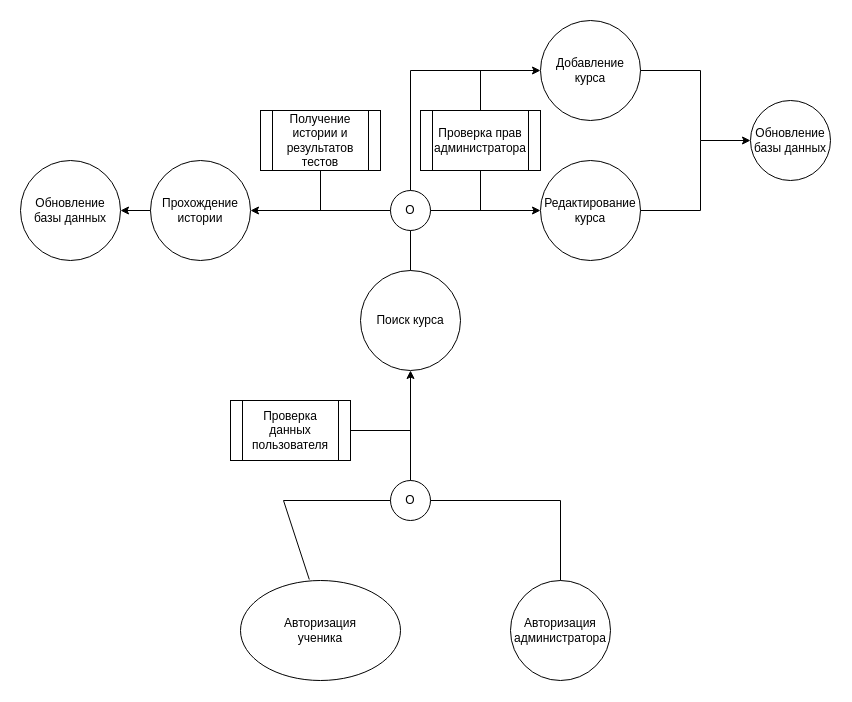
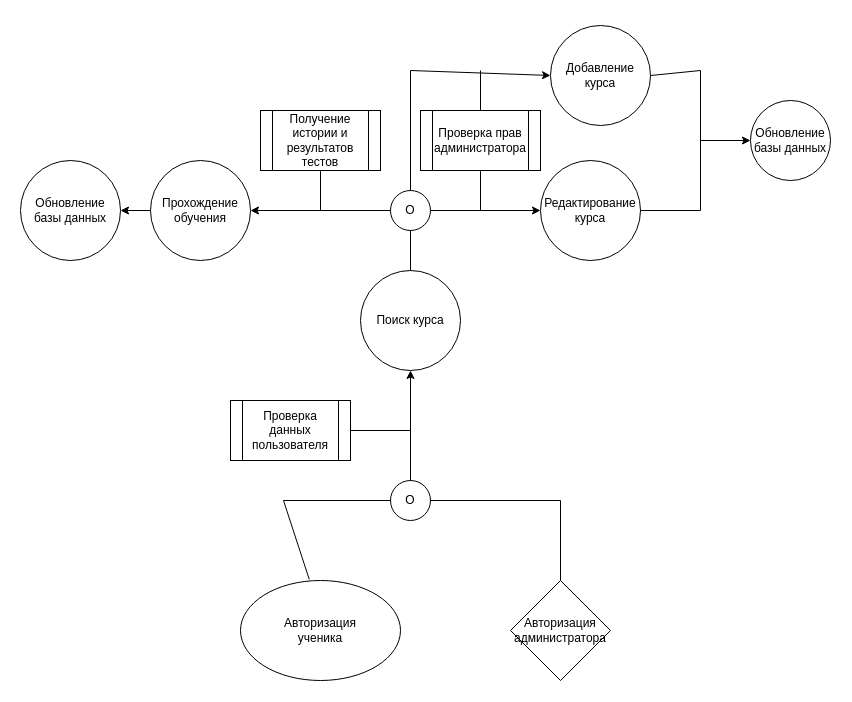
- <mxCell id="14" value="Добавление&lt;br&gt;курса" style="ellipse;whiteSpace=wrap;html=1;aspect=fixed;" vertex="1" parent="1"><mxGeometry x="540" y="20" width="100" height="100" as="geometry" /></mxCell>
+ <mxCell id="14" value="Добавление&lt;br&gt;курса" style="ellipse;whiteSpace=wrap;html=1;aspect=fixed;" vertex="1" parent="1"><mxGeometry x="550" y="25" width="100" height="100" as="geometry" /></mxCell>
- <mxCell id="25" value="Прохождение истории" style="ellipse;whiteSpace=wrap;html=1;aspect=fixed;" vertex="1" parent="1"><mxGeometry x="150" y="160" width="100" height="100" as="geometry" /></mxCell>
+ <mxCell id="25" value="Прохождение обучения" style="ellipse;whiteSpace=wrap;html=1;aspect=fixed;" vertex="1" parent="1"><mxGeometry x="150" y="160" width="100" height="100" as="geometry" /></mxCell>
- <mxCell id="3" value="Авторизация&lt;br&gt;администратора" style="ellipse;whiteSpace=wrap;html=1;aspect=fixed;" vertex="1" parent="1"><mxGeometry x="510" y="580" width="100" height="100" as="geometry" /></mxCell>
+ <mxCell id="3" value="Авторизация&lt;br&gt;администратора" style="rhombus;whiteSpace=wrap;html=1;aspect=fixed;" vertex="1" parent="1"><mxGeometry x="510" y="580" width="100" height="100" as="geometry" /></mxCell>
